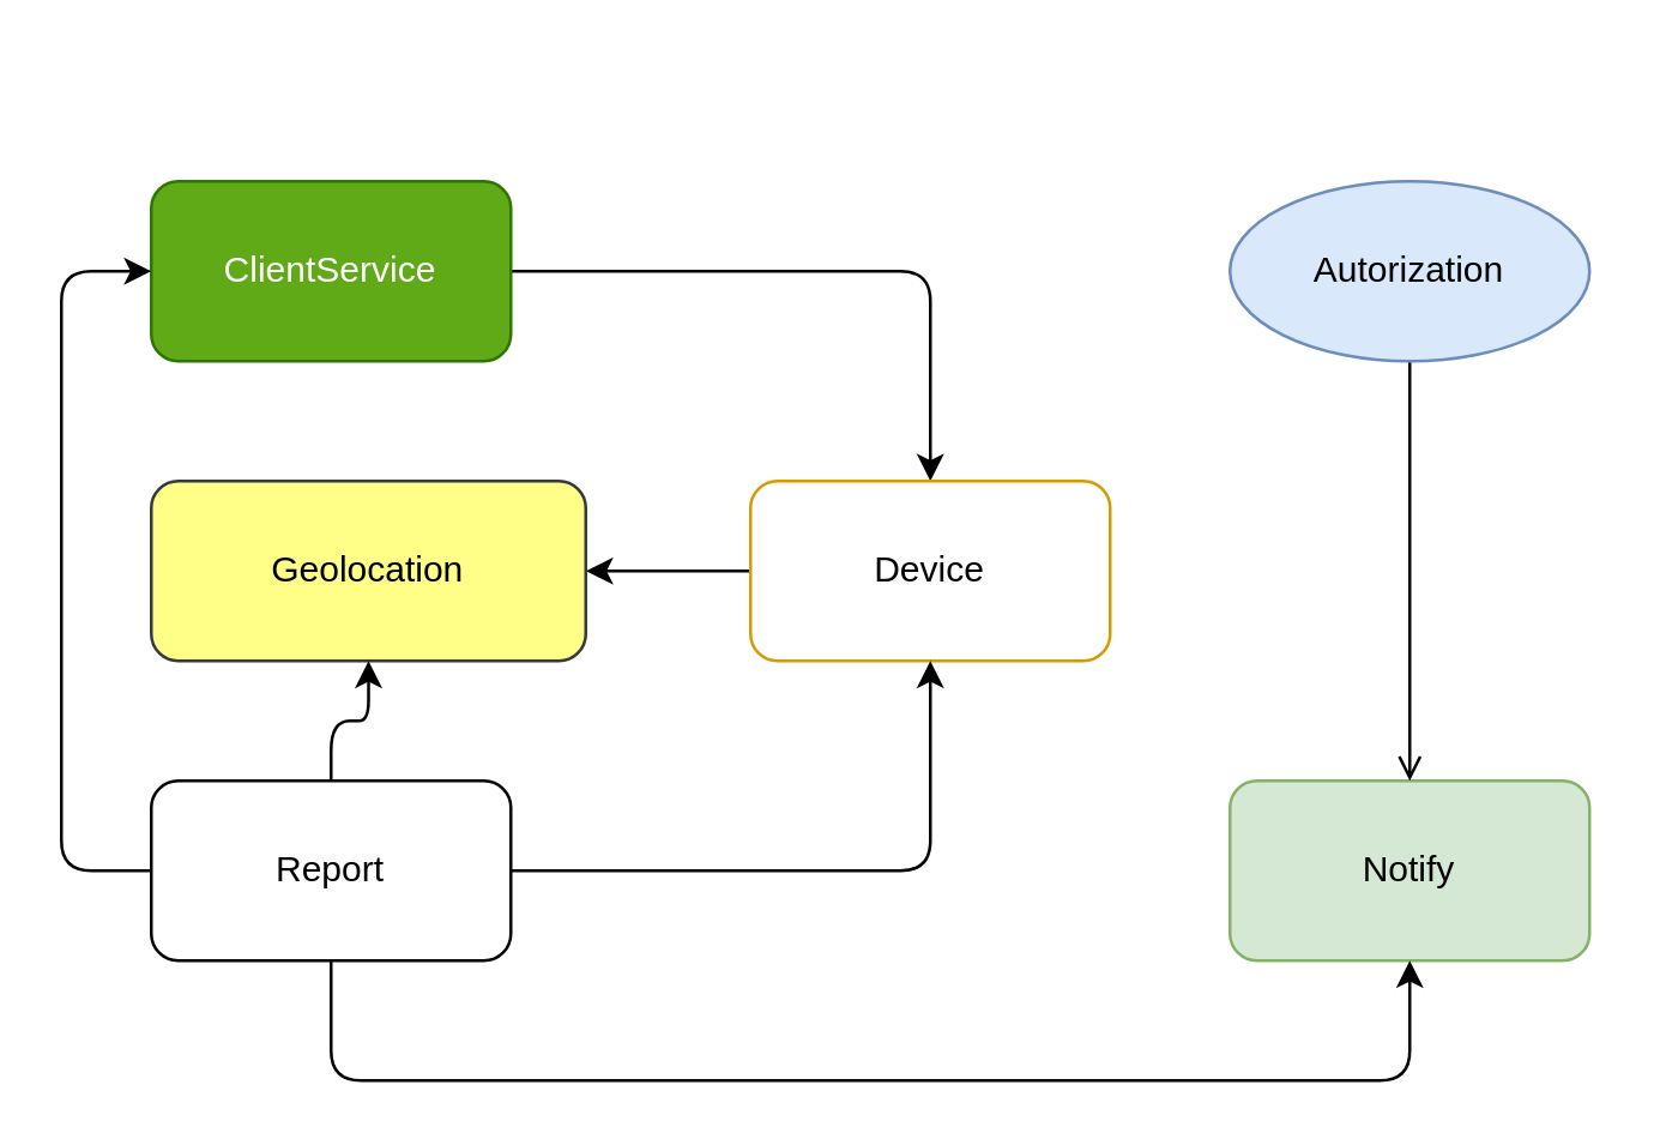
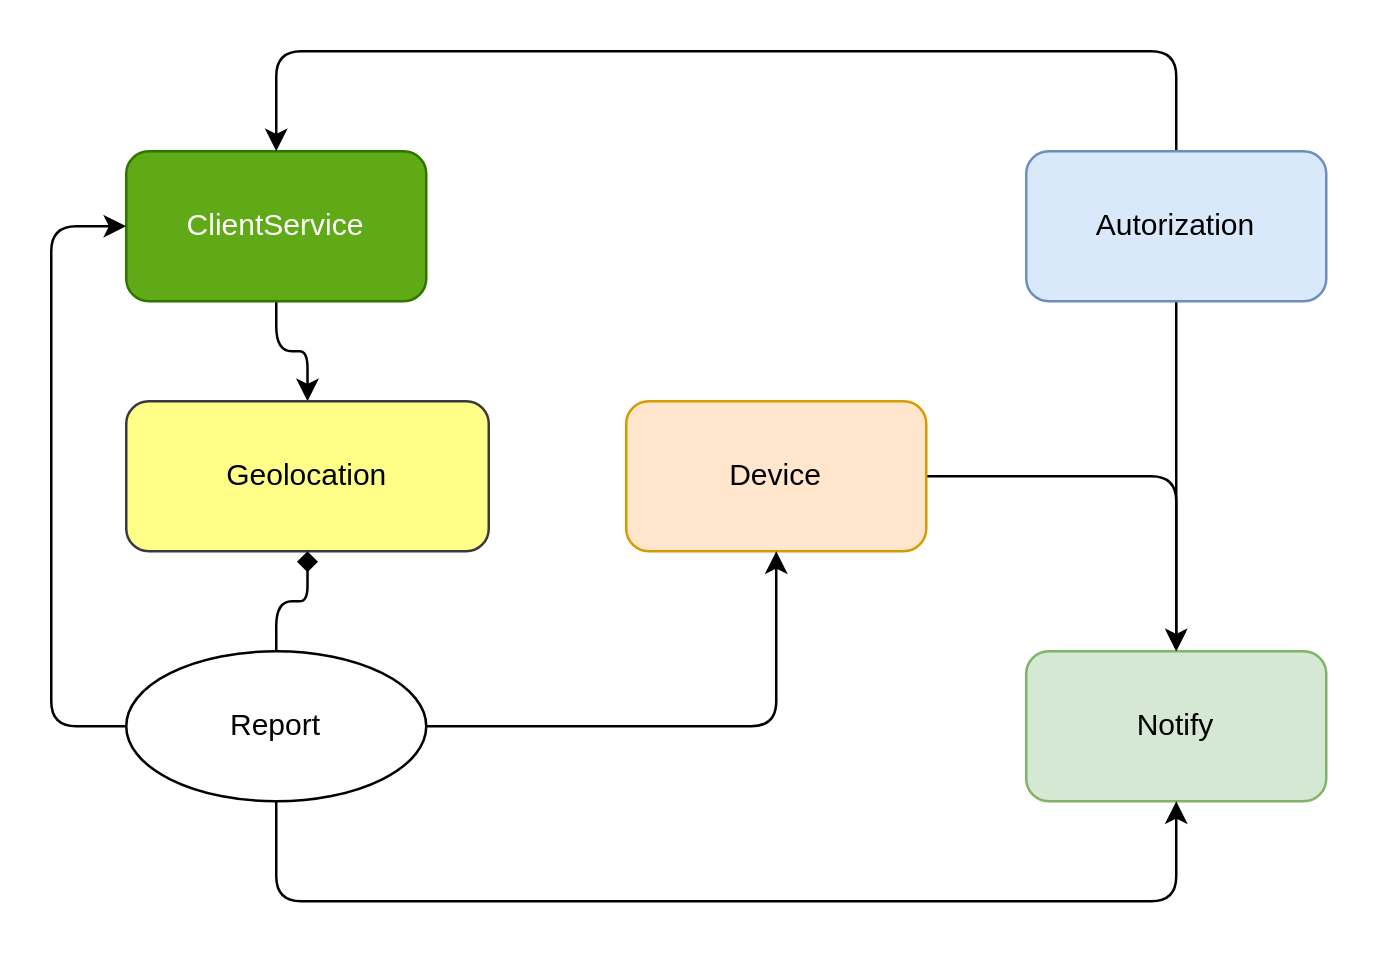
+ <mxCell id="9" style="edgeStyle=orthogonalEdgeStyle;rounded=1;orthogonalLoop=1;jettySize=auto;html=1;" parent="1" source="10" target="3" edge="1"><mxGeometry relative="1" as="geometry"><Array as="points"><mxPoint x="470" y="20" /><mxPoint x="110" y="20" /></Array></mxGeometry></mxCell>
- <mxCell id="2" style="edgeStyle=orthogonalEdgeStyle;rounded=1;orthogonalLoop=1;jettySize=auto;html=1;" parent="1" source="3" target="5" edge="1"><mxGeometry relative="1" as="geometry" /></mxCell>
+ <mxCell id="2" style="edgeStyle=orthogonalEdgeStyle;rounded=1;orthogonalLoop=1;jettySize=auto;html=1;" parent="1" source="3" target="6" edge="1"><mxGeometry relative="1" as="geometry" /></mxCell>
- <mxCell id="10" value="Autorization" style="ellipse;whiteSpace=wrap;html=1;fillColor=#dae8fc;strokeColor=#6c8ebf;" parent="1" vertex="1"><mxGeometry x="410" y="60" width="120" height="60" as="geometry" /></mxCell>
+ <mxCell id="10" value="Autorization" style="rounded=1;whiteSpace=wrap;html=1;fillColor=#dae8fc;strokeColor=#6c8ebf;" parent="1" vertex="1"><mxGeometry x="410" y="60" width="120" height="60" as="geometry" /></mxCell>
- <mxCell id="4" style="edgeStyle=orthogonalEdgeStyle;rounded=1;orthogonalLoop=1;jettySize=auto;html=1;entryX=1;entryY=0.5;entryDx=0;entryDy=0;" parent="1" source="5" target="6" edge="1"><mxGeometry relative="1" as="geometry" /></mxCell>
+ <mxCell id="4" style="edgeStyle=orthogonalEdgeStyle;rounded=1;orthogonalLoop=1;jettySize=auto;html=1;" parent="1" source="5" target="7" edge="1"><mxGeometry relative="1" as="geometry" /></mxCell>
- <mxCell id="5" value="Device" style="rounded=1;whiteSpace=wrap;html=1;fillColor=#ffffff;strokeColor=#d79b00;" parent="1" vertex="1"><mxGeometry x="250" y="160" width="120" height="60" as="geometry" /></mxCell>
+ <mxCell id="5" value="Device" style="rounded=1;whiteSpace=wrap;html=1;fillColor=#ffe6cc;strokeColor=#d79b00;" parent="1" vertex="1"><mxGeometry x="250" y="160" width="120" height="60" as="geometry" /></mxCell>
- <mxCell id="14" value="" style="edgeStyle=orthogonalEdgeStyle;rounded=1;orthogonalLoop=1;jettySize=auto;html=1;" parent="1" source="15" target="6" edge="1"><mxGeometry relative="1" as="geometry" /></mxCell>
+ <mxCell id="14" value="" style="edgeStyle=orthogonalEdgeStyle;rounded=1;orthogonalLoop=1;jettySize=auto;html=1;endArrow=diamond;" parent="1" source="15" target="6" edge="1"><mxGeometry relative="1" as="geometry" /></mxCell>
- <mxCell id="15" value="Report" style="rounded=1;whiteSpace=wrap;html=1;" parent="1" vertex="1"><mxGeometry x="50" y="260" width="120" height="60" as="geometry" /></mxCell>
+ <mxCell id="15" value="Report" style="ellipse;whiteSpace=wrap;html=1;" parent="1" vertex="1"><mxGeometry x="50" y="260" width="120" height="60" as="geometry" /></mxCell>
